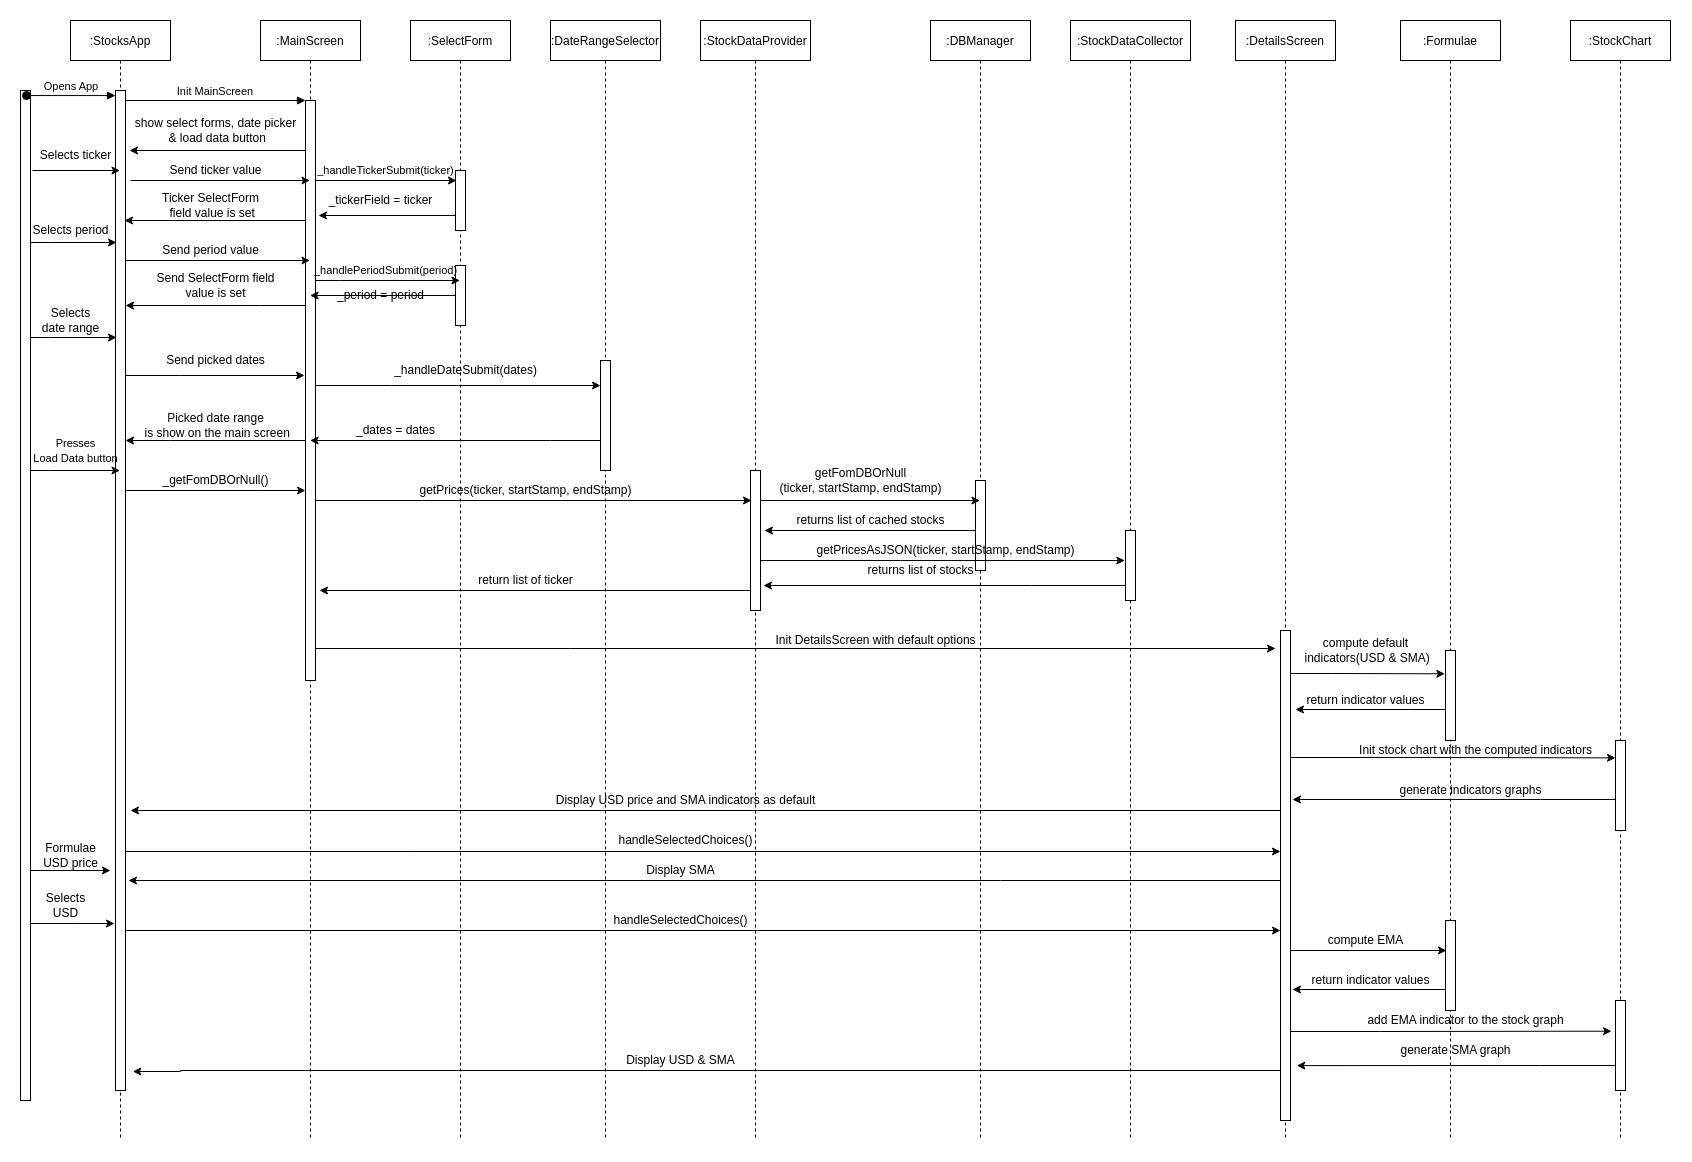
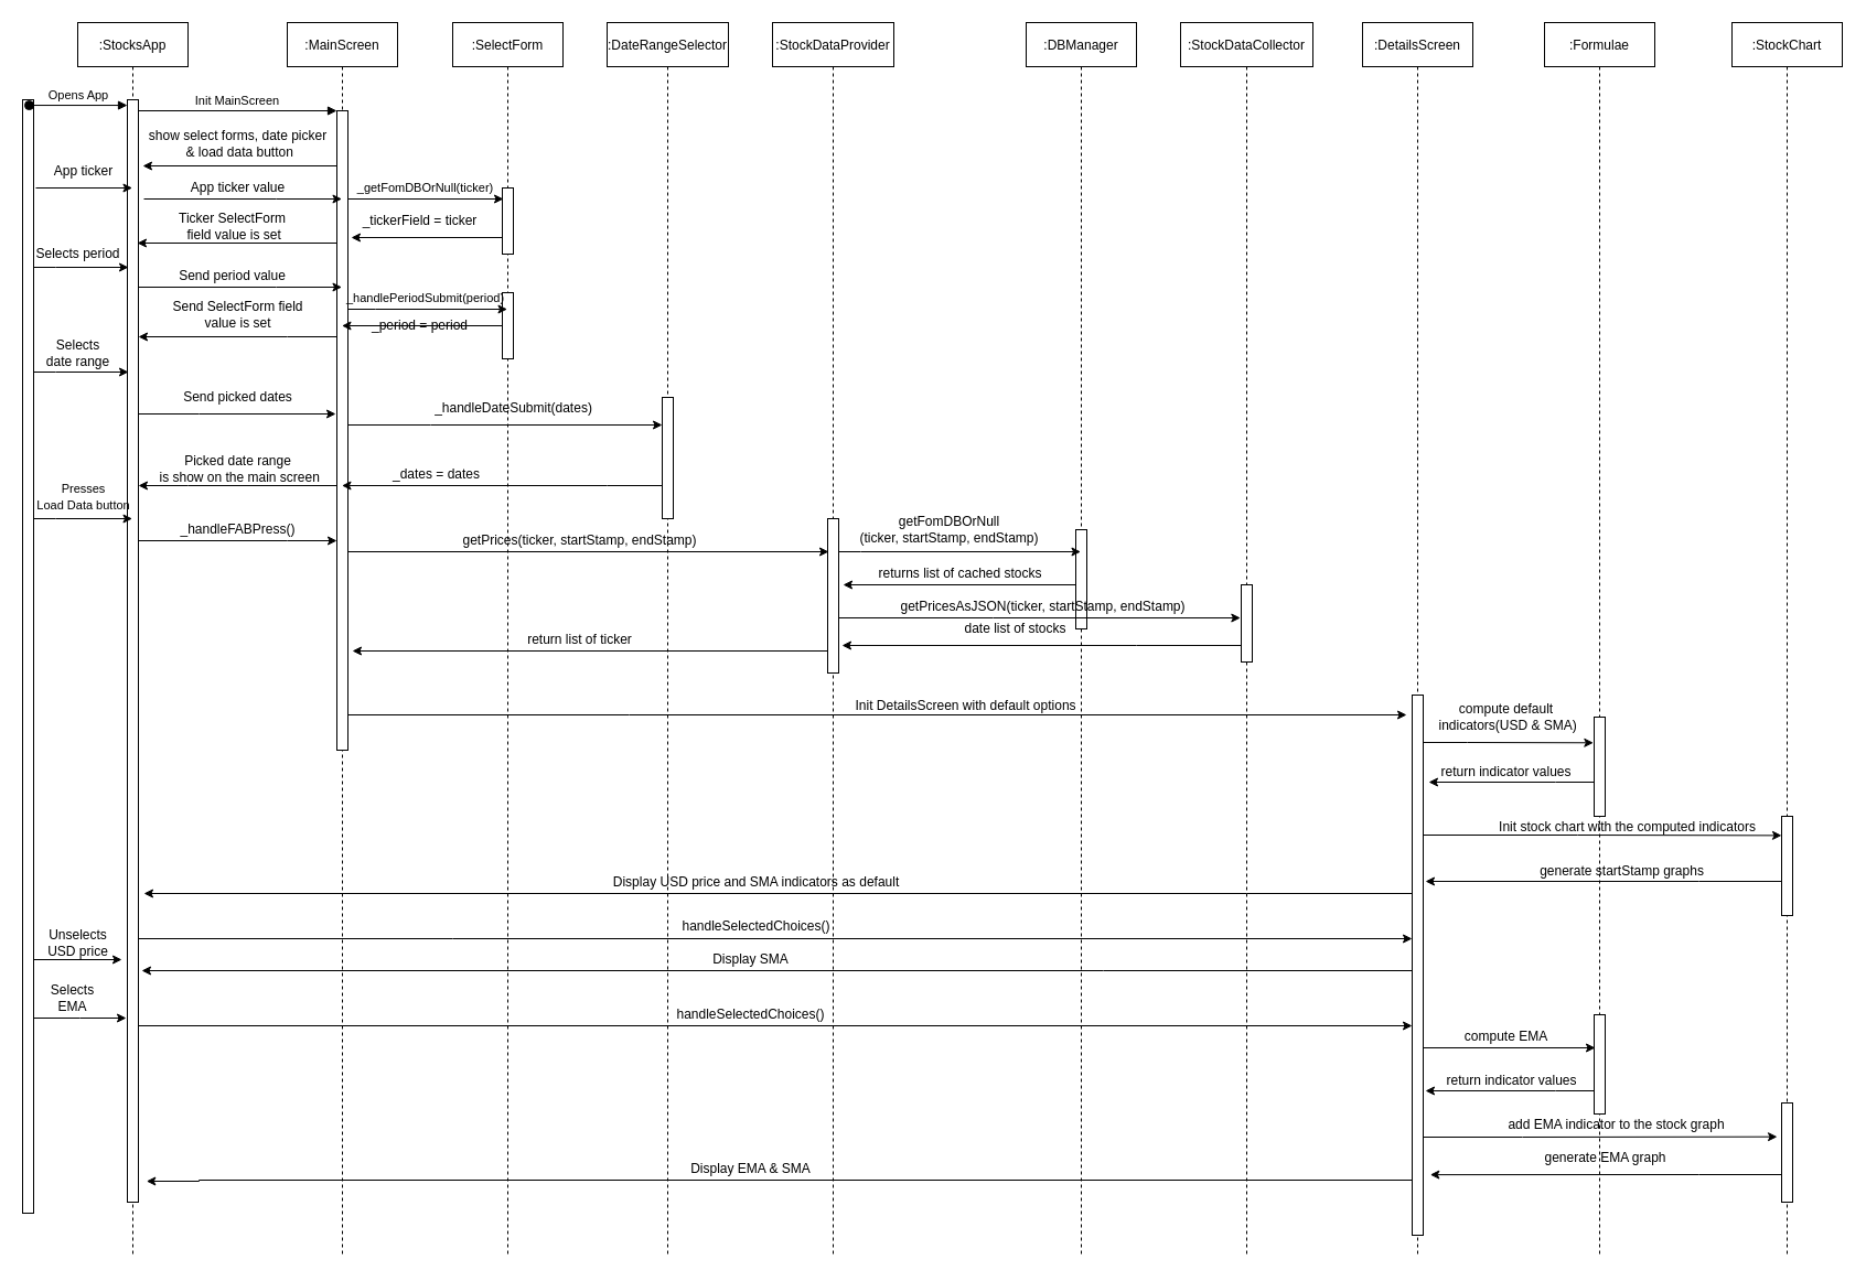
- <mxCell id="9" value="Selects ticker" style="text;html=1;align=center;verticalAlign=middle;resizable=0;points=[];autosize=1;" parent="1" vertex="1"><mxGeometry x="30" y="145" width="90" height="20" as="geometry" /></mxCell>
+ <mxCell id="9" value="App ticker" style="text;html=1;align=center;verticalAlign=middle;resizable=0;points=[];autosize=1;" parent="1" vertex="1"><mxGeometry x="30" y="145" width="90" height="20" as="geometry" /></mxCell>
- <mxCell id="10" value="Send ticker value" style="text;html=1;align=center;verticalAlign=middle;resizable=0;points=[];autosize=1;" parent="1" vertex="1"><mxGeometry x="160" y="160" width="110" height="20" as="geometry" /></mxCell>
+ <mxCell id="10" value="App ticker value" style="text;html=1;align=center;verticalAlign=middle;resizable=0;points=[];autosize=1;" parent="1" vertex="1"><mxGeometry x="160" y="160" width="110" height="20" as="geometry" /></mxCell>
- <mxCell id="16" value="&lt;font style=&quot;font-size: 11px&quot;&gt;_handleTickerSubmit(ticker)&lt;/font&gt;" style="text;html=1;align=center;verticalAlign=middle;resizable=0;points=[];autosize=1;" parent="1" vertex="1"><mxGeometry x="310" y="160" width="150" height="20" as="geometry" /></mxCell>
+ <mxCell id="16" value="&lt;font style=&quot;font-size: 11px&quot;&gt;_getFomDBOrNull(ticker)&lt;/font&gt;" style="text;html=1;align=center;verticalAlign=middle;resizable=0;points=[];autosize=1;" parent="1" vertex="1"><mxGeometry x="310" y="160" width="150" height="20" as="geometry" /></mxCell>
- <mxCell id="53" value="_getFomDBOrNull()" style="text;html=1;align=center;verticalAlign=middle;resizable=0;points=[];autosize=1;" parent="1" vertex="1"><mxGeometry x="155" y="470" width="120" height="20" as="geometry" /></mxCell>
+ <mxCell id="53" value="_handleFABPress()" style="text;html=1;align=center;verticalAlign=middle;resizable=0;points=[];autosize=1;" parent="1" vertex="1"><mxGeometry x="155" y="470" width="120" height="20" as="geometry" /></mxCell>
- <mxCell id="77" value="returns list of stocks" style="text;html=1;align=center;verticalAlign=middle;resizable=0;points=[];autosize=1;" parent="1" vertex="1"><mxGeometry x="860" y="560" width="120" height="20" as="geometry" /></mxCell>
+ <mxCell id="77" value="date list of stocks" style="text;html=1;align=center;verticalAlign=middle;resizable=0;points=[];autosize=1;" parent="1" vertex="1"><mxGeometry x="860" y="560" width="120" height="20" as="geometry" /></mxCell>
- <mxCell id="97" value="generate indicators graphs" style="text;html=1;align=center;verticalAlign=middle;resizable=0;points=[];autosize=1;" parent="1" vertex="1"><mxGeometry x="1390" y="780" width="160" height="20" as="geometry" /></mxCell>
+ <mxCell id="97" value="generate startStamp graphs" style="text;html=1;align=center;verticalAlign=middle;resizable=0;points=[];autosize=1;" parent="1" vertex="1"><mxGeometry x="1390" y="780" width="160" height="20" as="geometry" /></mxCell>
- <mxCell id="56" value="Formulae &lt;br&gt;USD price" style="text;html=1;align=center;verticalAlign=middle;resizable=0;points=[];autosize=1;" parent="1" vertex="1"><mxGeometry x="35" y="840" width="70" height="30" as="geometry" /></mxCell>
+ <mxCell id="56" value="Unselects &lt;br&gt;USD price" style="text;html=1;align=center;verticalAlign=middle;resizable=0;points=[];autosize=1;" parent="1" vertex="1"><mxGeometry x="35" y="840" width="70" height="30" as="geometry" /></mxCell>
- <mxCell id="93" value="Selects&lt;br&gt;USD" style="text;html=1;align=center;verticalAlign=middle;resizable=0;points=[];autosize=1;" parent="1" vertex="1"><mxGeometry x="40" y="890" width="50" height="30" as="geometry" /></mxCell>
+ <mxCell id="93" value="Selects&lt;br&gt;EMA" style="text;html=1;align=center;verticalAlign=middle;resizable=0;points=[];autosize=1;" parent="1" vertex="1"><mxGeometry x="40" y="890" width="50" height="30" as="geometry" /></mxCell>
- <mxCell id="105" value="generate SMA graph" style="text;html=1;align=center;verticalAlign=middle;resizable=0;points=[];autosize=1;" parent="1" vertex="1"><mxGeometry x="1390" y="1040" width="130" height="20" as="geometry" /></mxCell>
+ <mxCell id="105" value="generate EMA graph" style="text;html=1;align=center;verticalAlign=middle;resizable=0;points=[];autosize=1;" parent="1" vertex="1"><mxGeometry x="1390" y="1040" width="130" height="20" as="geometry" /></mxCell>
- <mxCell id="107" value="Display USD &amp;amp; SMA" style="text;html=1;align=center;verticalAlign=middle;resizable=0;points=[];autosize=1;" parent="1" vertex="1"><mxGeometry x="620" y="1050" width="120" height="20" as="geometry" /></mxCell>
+ <mxCell id="107" value="Display EMA &amp;amp; SMA" style="text;html=1;align=center;verticalAlign=middle;resizable=0;points=[];autosize=1;" parent="1" vertex="1"><mxGeometry x="620" y="1050" width="120" height="20" as="geometry" /></mxCell>
